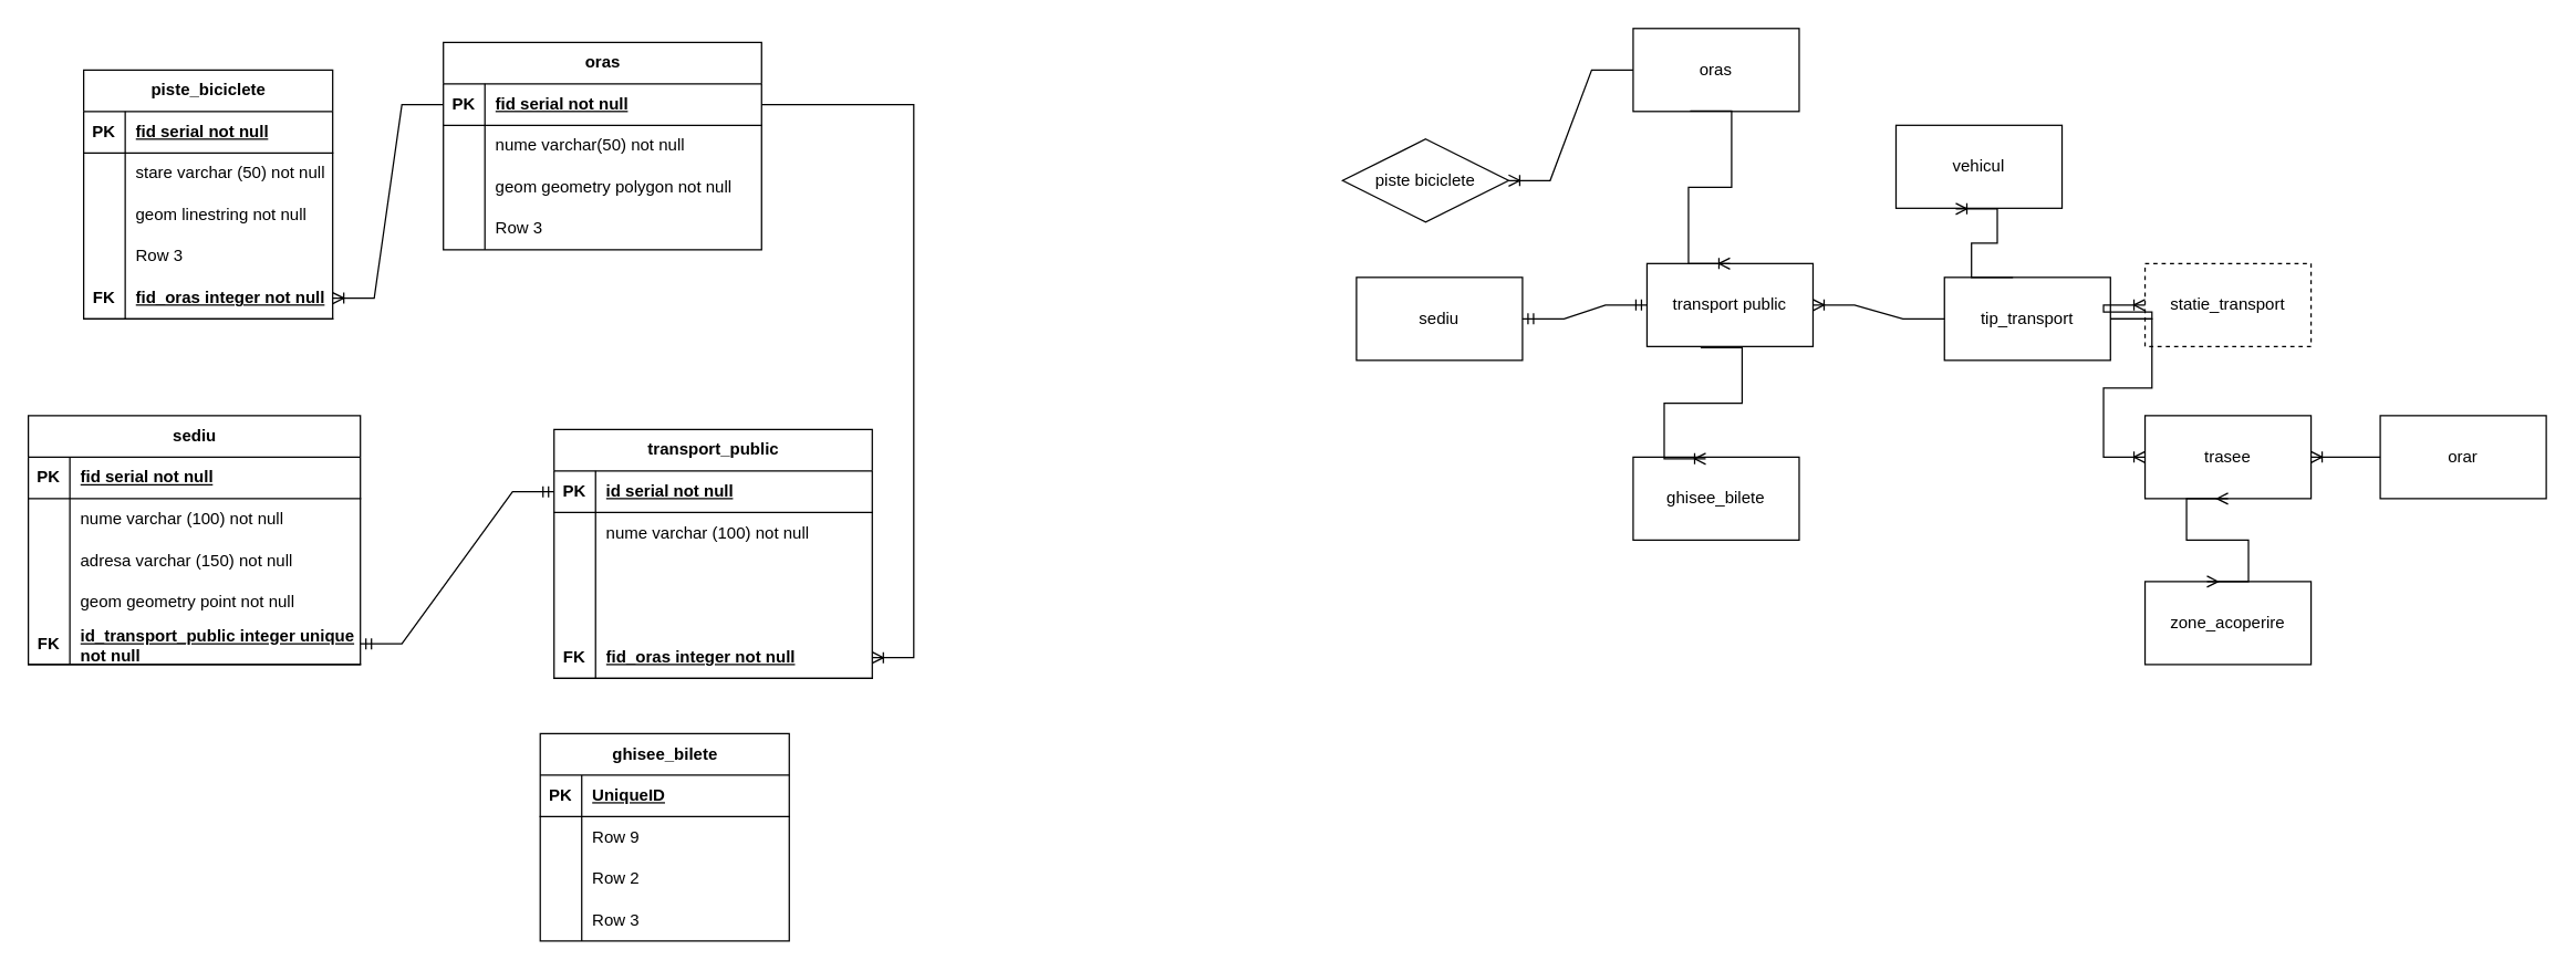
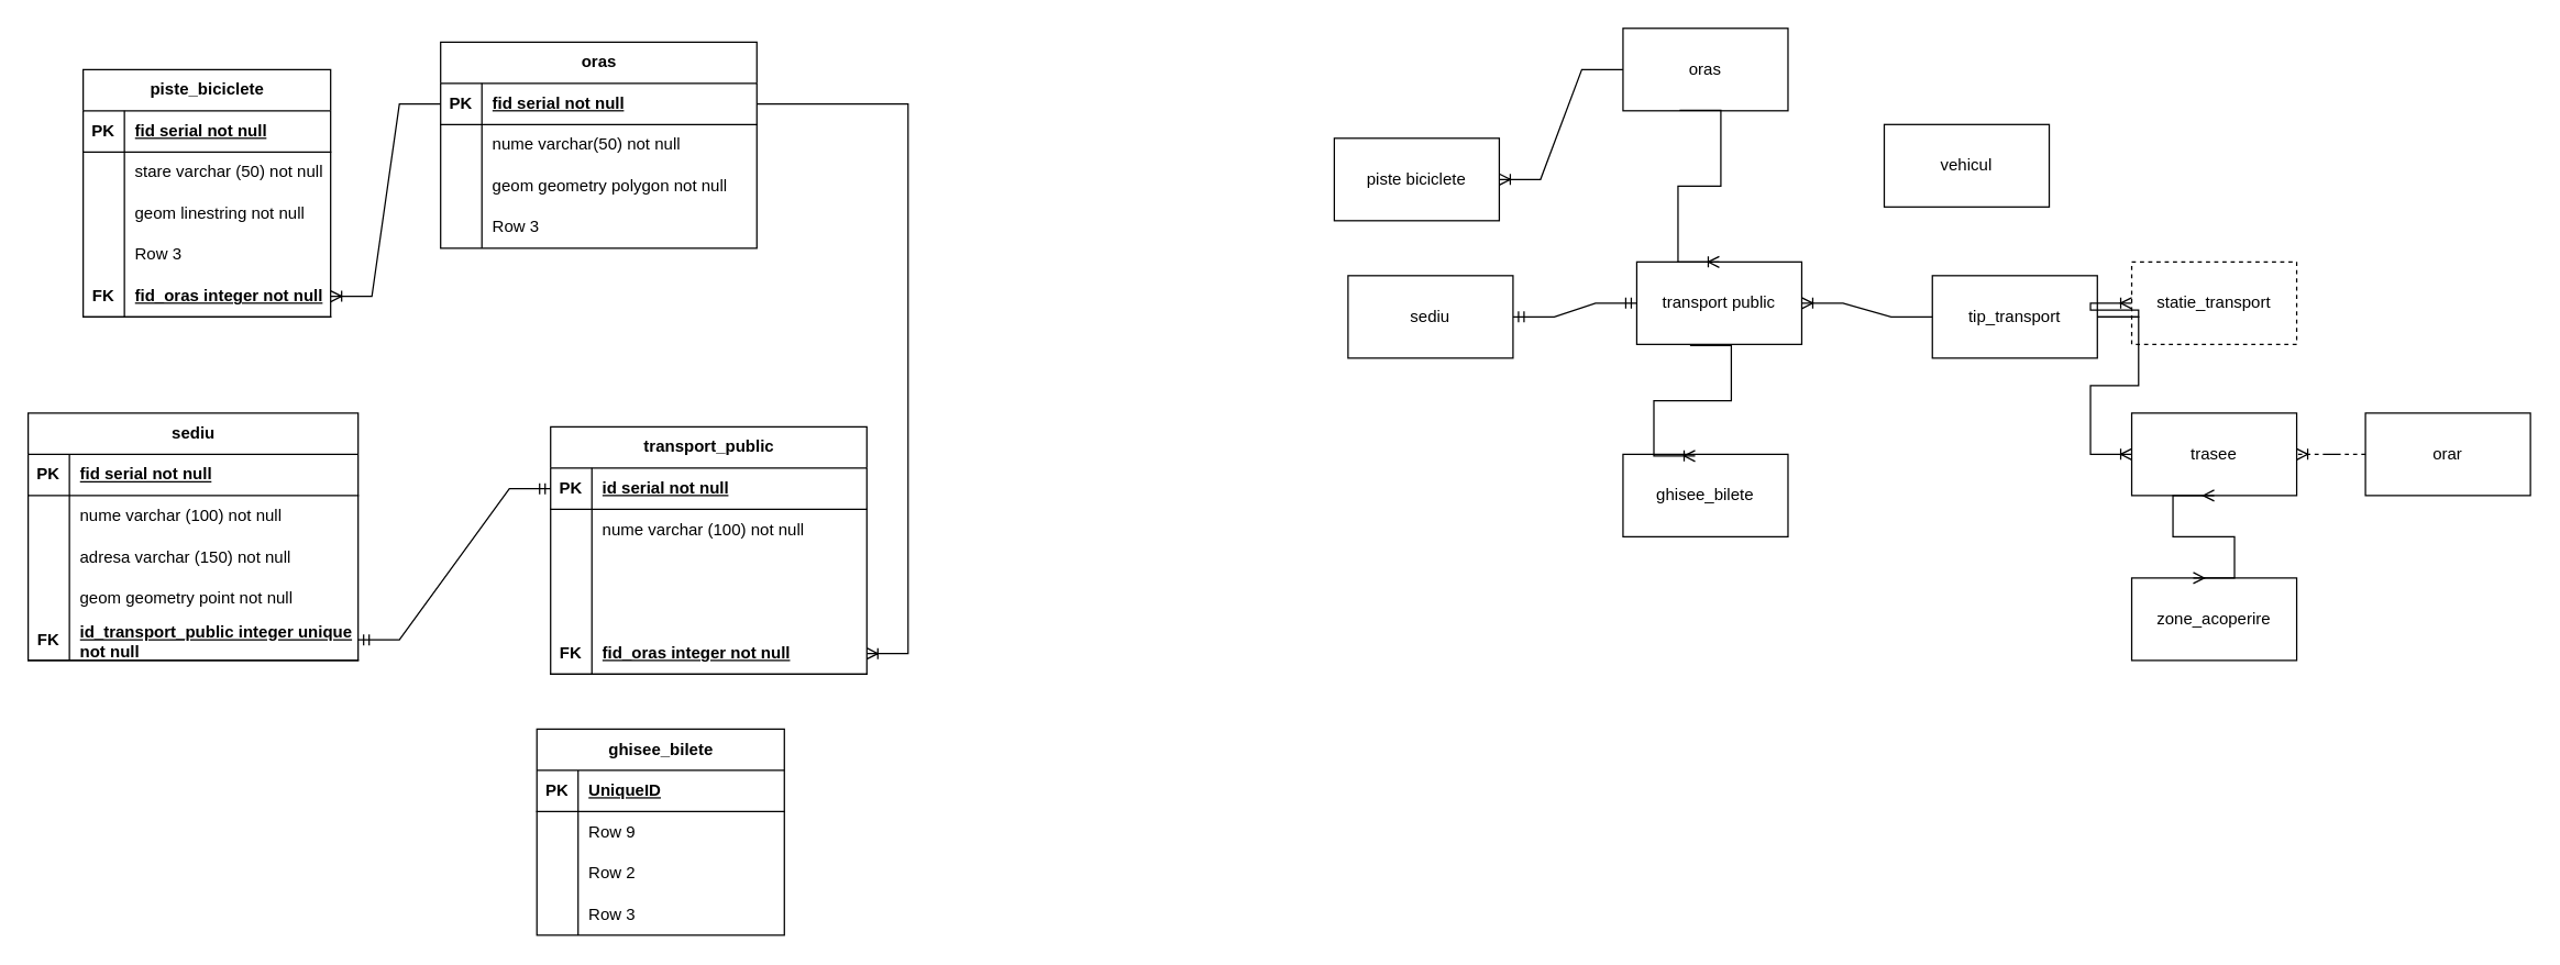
- <mxCell id="15" value="piste biciclete" style="rhombus;whiteSpace=wrap;html=1;" vertex="1" parent="1"><mxGeometry x="970" y="100" width="120" height="60" as="geometry" /></mxCell>
+ <mxCell id="15" value="piste biciclete" style="rounded=0;whiteSpace=wrap;html=1;" vertex="1" parent="1"><mxGeometry x="970" y="100" width="120" height="60" as="geometry" /></mxCell>
- <mxCell id="18" value="" style="edgeStyle=entityRelationEdgeStyle;fontSize=12;html=1;endArrow=ERoneToMany;rounded=0;exitX=0.413;exitY=0;exitDx=0;exitDy=0;exitPerimeter=0;entryX=0.36;entryY=1.007;entryDx=0;entryDy=0;entryPerimeter=0;" edge="1" parent="1" source="4" target="17"><mxGeometry width="100" height="100" relative="1" as="geometry"><mxPoint x="1140" y="320" as="sourcePoint" /><mxPoint x="1240" y="220" as="targetPoint" /></mxGeometry></mxCell>
- <mxCell id="22" value="" style="edgeStyle=entityRelationEdgeStyle;fontSize=12;html=1;endArrow=ERoneToMany;rounded=0;exitX=0;exitY=0.5;exitDx=0;exitDy=0;" edge="1" parent="1" source="21" target="6"><mxGeometry width="100" height="100" relative="1" as="geometry"><mxPoint x="1510" y="330" as="sourcePoint" /><mxPoint x="1610" y="230" as="targetPoint" /></mxGeometry></mxCell>
+ <mxCell id="22" value="" style="edgeStyle=entityRelationEdgeStyle;fontSize=12;html=1;endArrow=ERoneToMany;rounded=0;exitX=0;exitY=0.5;exitDx=0;exitDy=0;dashed=1;" edge="1" parent="1" source="21" target="6"><mxGeometry width="100" height="100" relative="1" as="geometry"><mxPoint x="1510" y="330" as="sourcePoint" /><mxPoint x="1610" y="230" as="targetPoint" /></mxGeometry></mxCell>
